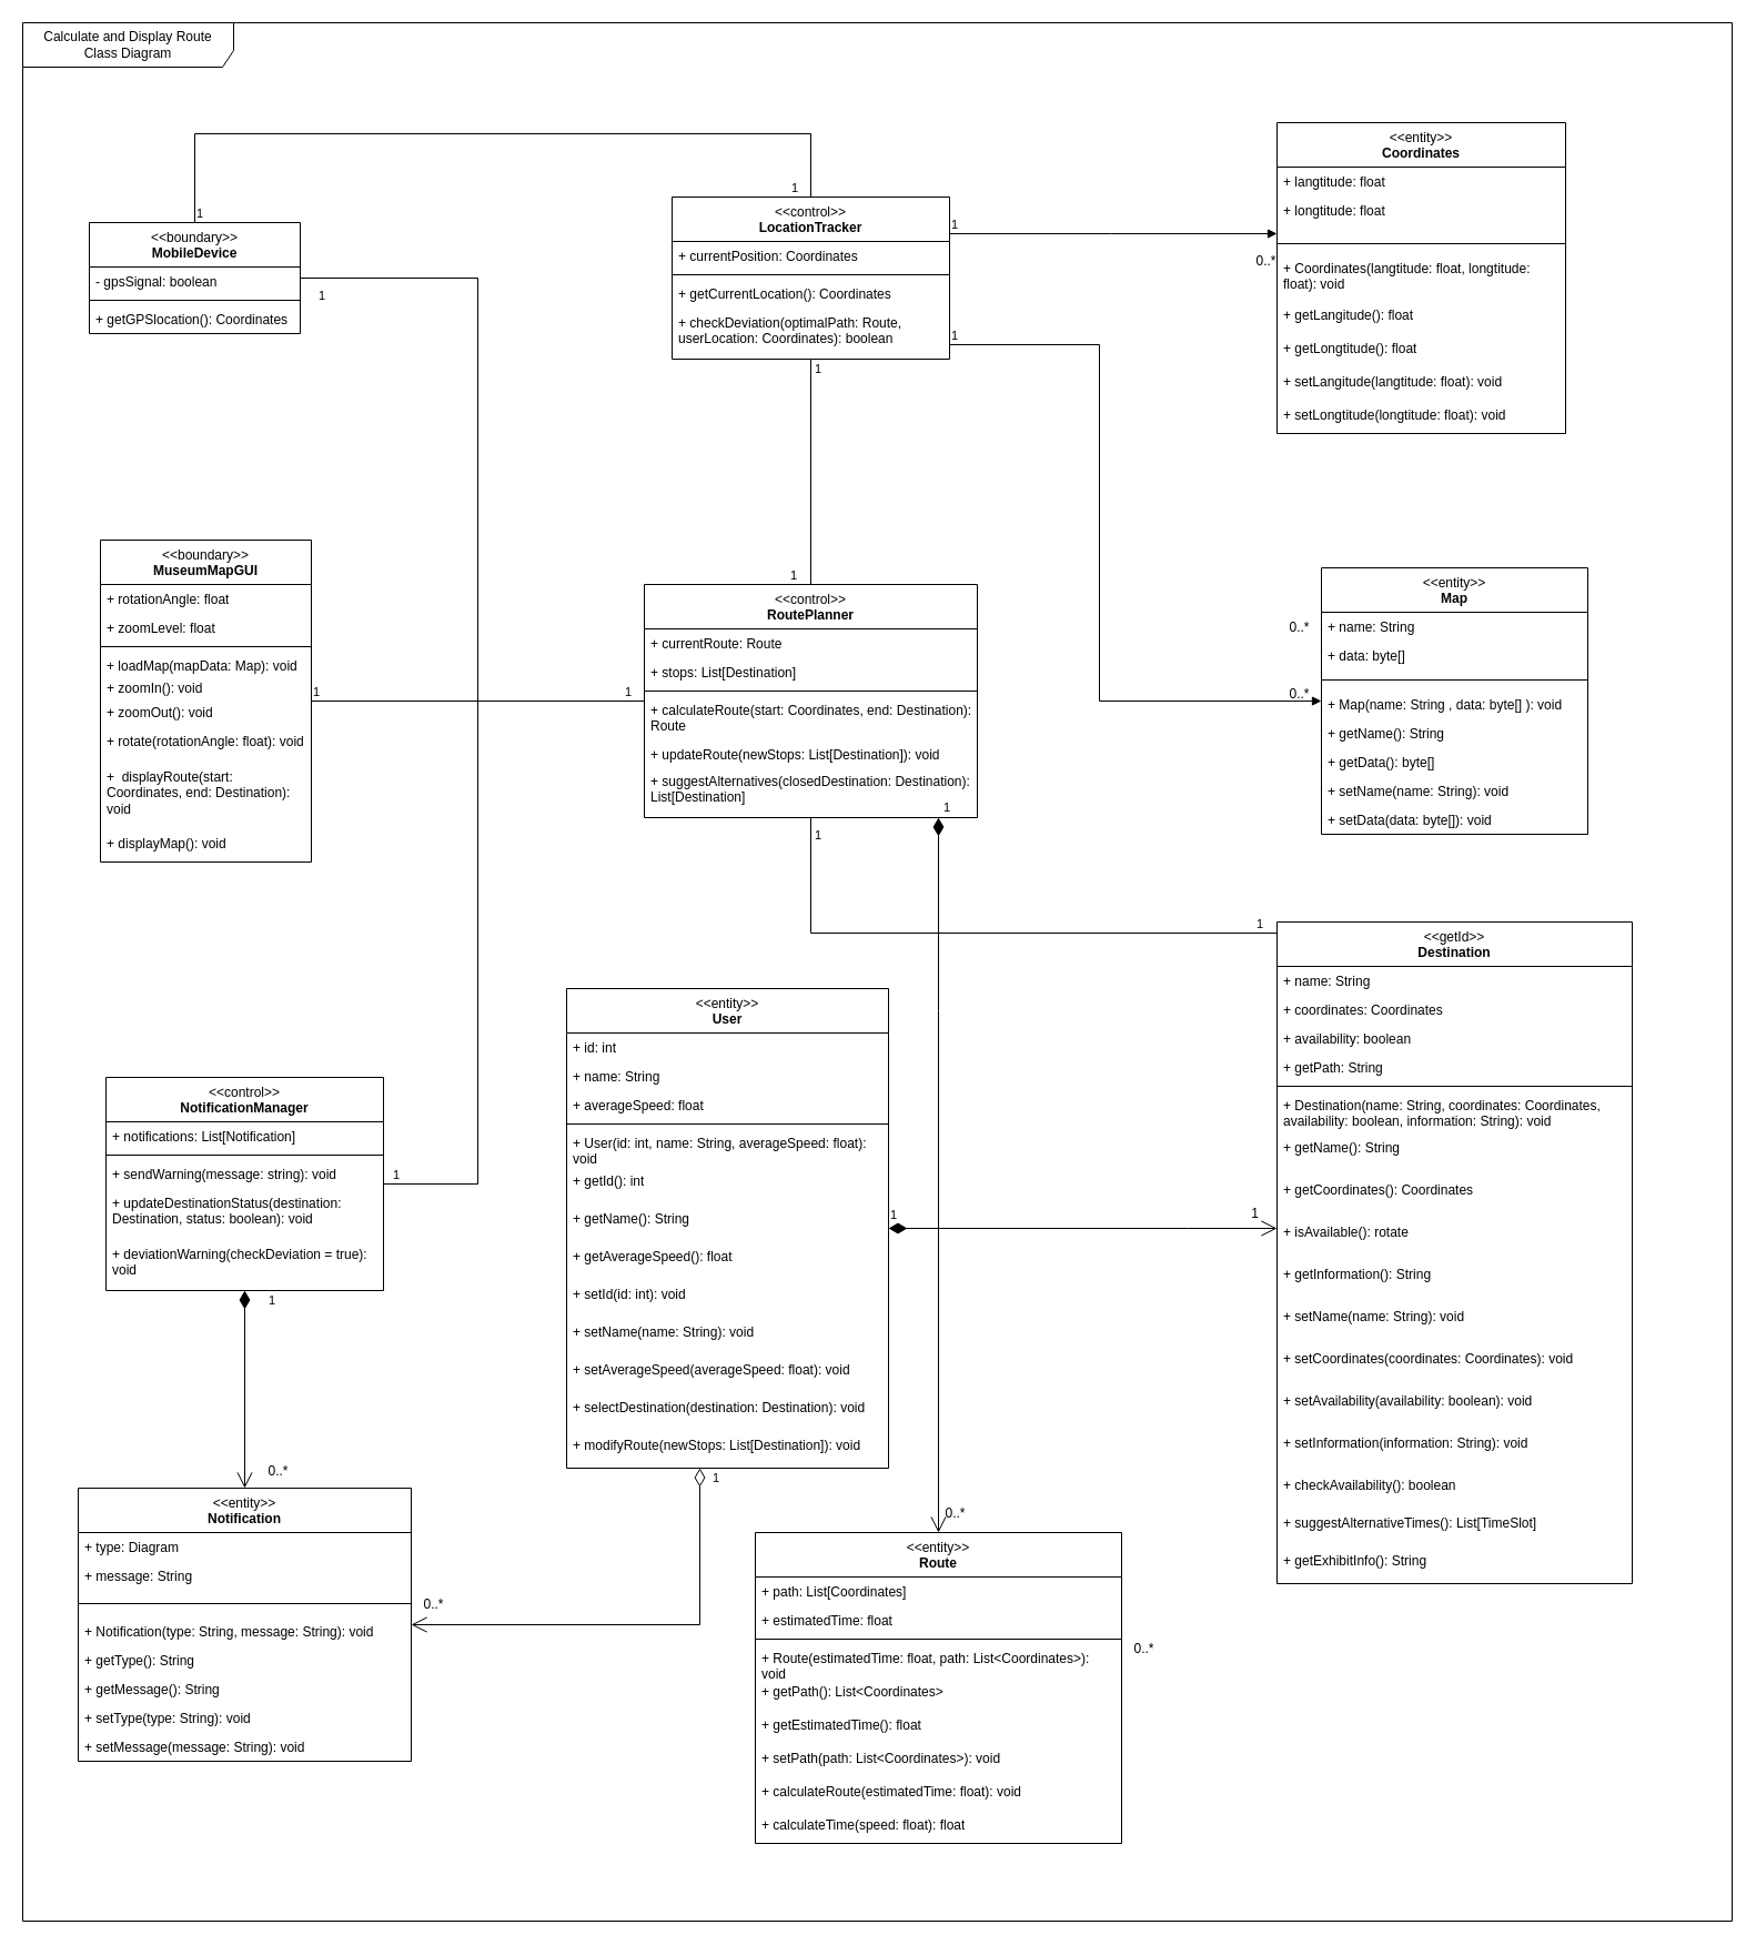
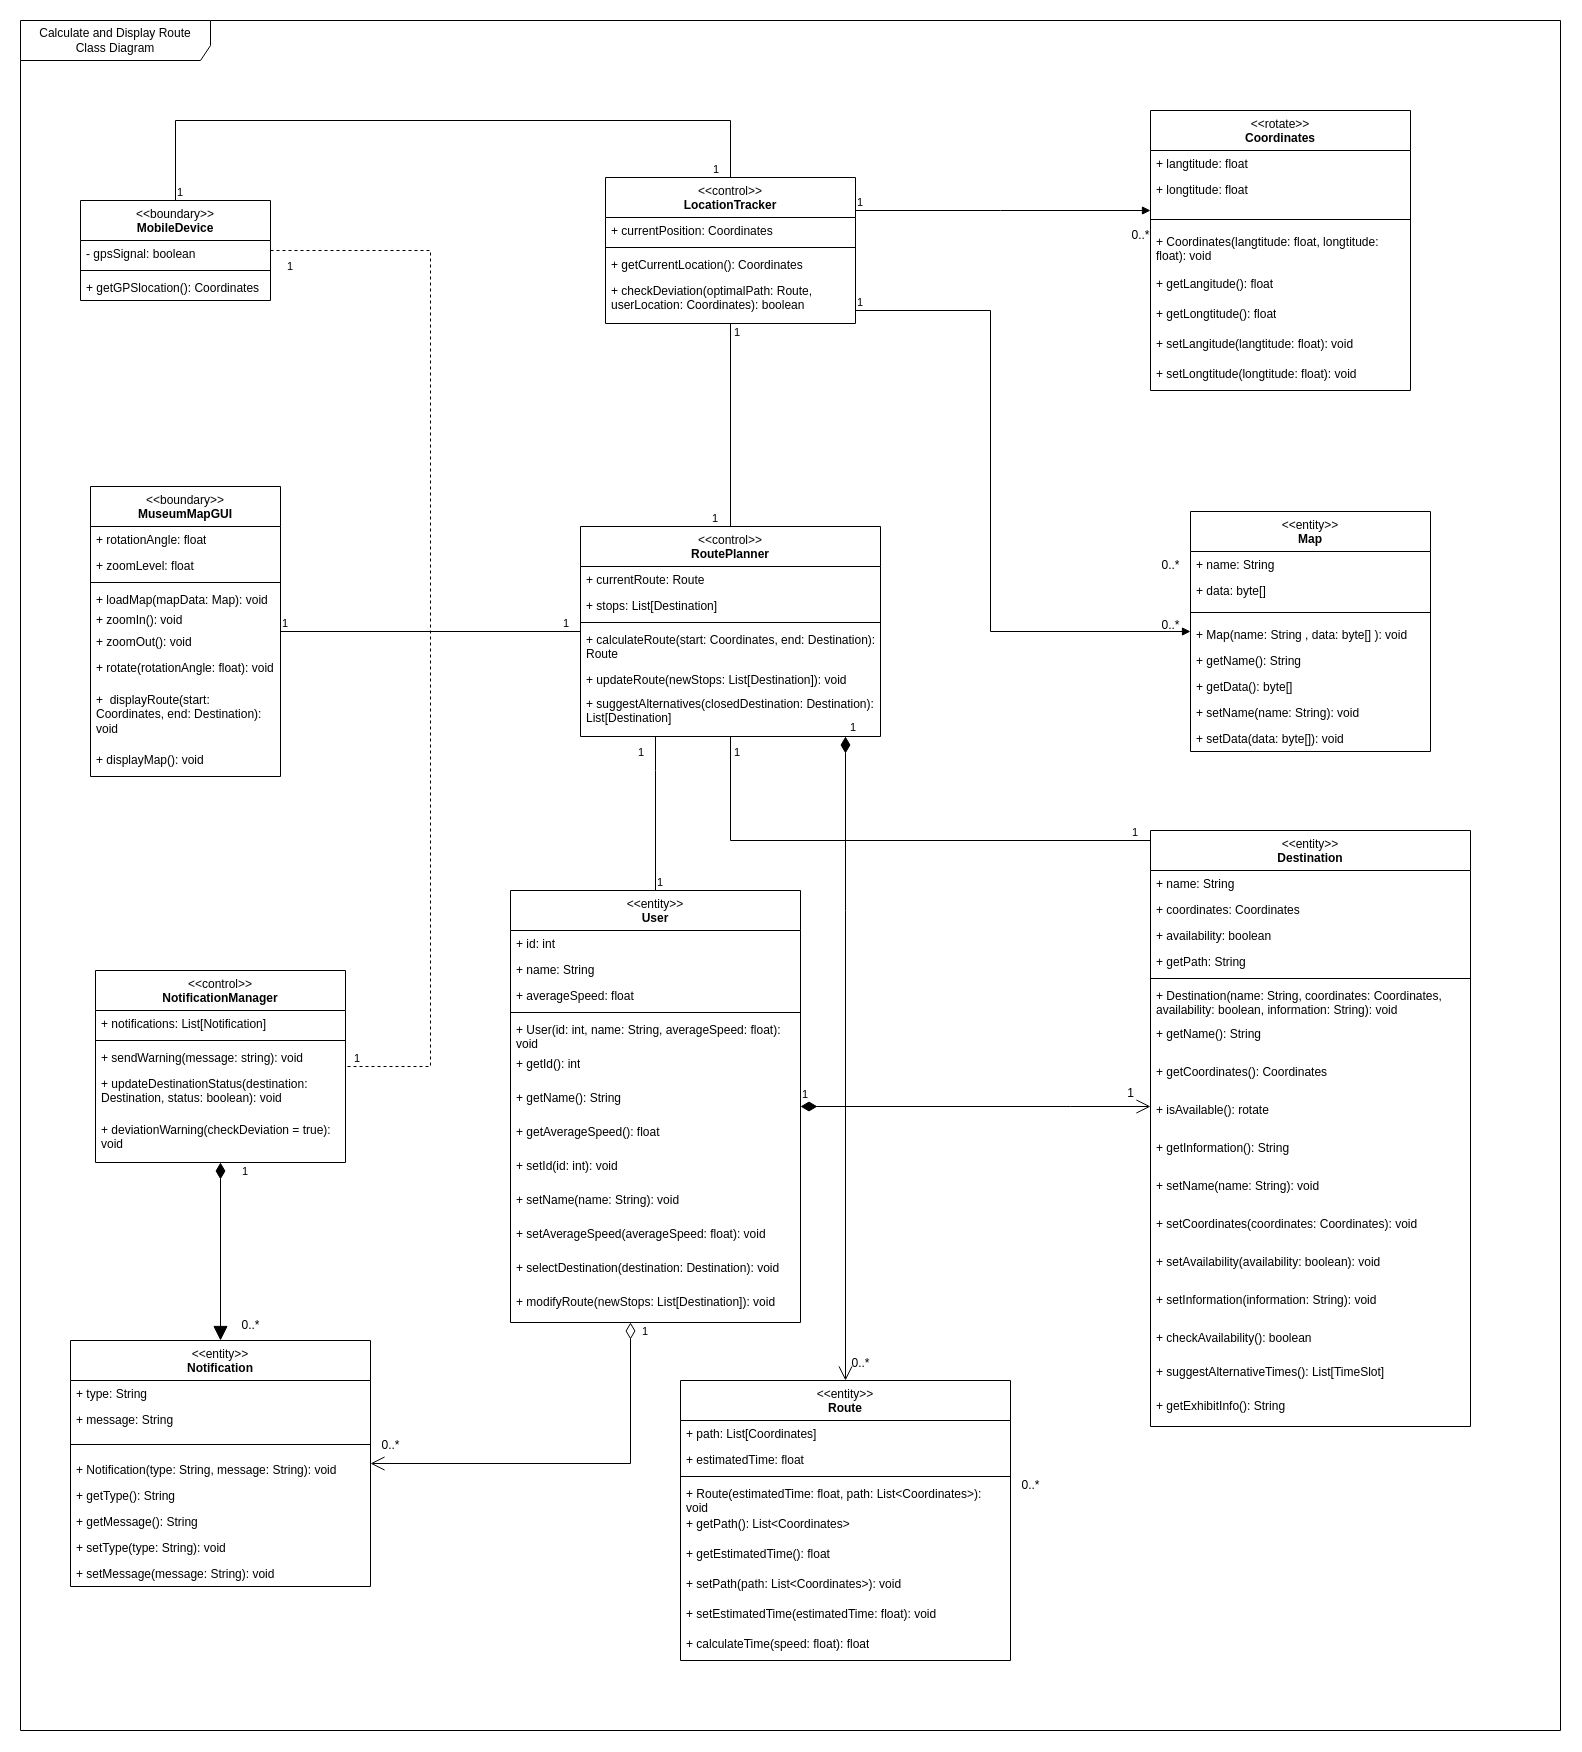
- <mxCell id="77" value="&lt;div&gt;&lt;span style=&quot;font-weight: normal;&quot;&gt;&amp;lt;&amp;lt;entity&amp;gt;&amp;gt;&lt;/span&gt;&lt;/div&gt;Coordinates" style="swimlane;fontStyle=1;align=center;verticalAlign=top;childLayout=stackLayout;horizontal=1;startSize=40;horizontalStack=0;resizeParent=1;resizeParentMax=0;resizeLast=0;collapsible=1;marginBottom=0;whiteSpace=wrap;html=1;" parent="1" vertex="1"><mxGeometry x="1150" y="110" width="260" height="280" as="geometry" /></mxCell>
+ <mxCell id="77" value="&lt;div&gt;&lt;span style=&quot;font-weight: normal;&quot;&gt;&amp;lt;&amp;lt;rotate&amp;gt;&amp;gt;&lt;/span&gt;&lt;/div&gt;Coordinates" style="swimlane;fontStyle=1;align=center;verticalAlign=top;childLayout=stackLayout;horizontal=1;startSize=40;horizontalStack=0;resizeParent=1;resizeParentMax=0;resizeLast=0;collapsible=1;marginBottom=0;whiteSpace=wrap;html=1;" parent="1" vertex="1"><mxGeometry x="1150" y="110" width="260" height="280" as="geometry" /></mxCell>
- <mxCell id="115" value="" style="endArrow=none;html=1;edgeStyle=orthogonalEdgeStyle;rounded=0;" edge="1" parent="1" source="13" target="66"><mxGeometry relative="1" as="geometry"><mxPoint x="270" y="641" as="sourcePoint" /><mxPoint x="590" y="641" as="targetPoint" /><Array as="points"><mxPoint x="430" y="250" /><mxPoint x="430" y="1066" /></Array></mxGeometry></mxCell>
+ <mxCell id="115" value="" style="endArrow=none;html=1;edgeStyle=orthogonalEdgeStyle;rounded=0;dashed=1;" edge="1" parent="1" source="13" target="66"><mxGeometry relative="1" as="geometry"><mxPoint x="270" y="641" as="sourcePoint" /><mxPoint x="590" y="641" as="targetPoint" /><Array as="points"><mxPoint x="430" y="250" /><mxPoint x="430" y="1066" /></Array></mxGeometry></mxCell>
+ <mxCell id="126" value="" style="endArrow=none;html=1;edgeStyle=orthogonalEdgeStyle;rounded=0;" edge="1" parent="1" source="17" target="59"><mxGeometry relative="1" as="geometry"><mxPoint x="290" y="641" as="sourcePoint" /><mxPoint x="590" y="641" as="targetPoint" /><Array as="points"><mxPoint x="655" y="770" /><mxPoint x="655" y="770" /></Array></mxGeometry></mxCell>
+ <mxCell id="127" value="1" style="edgeLabel;resizable=0;html=1;align=left;verticalAlign=bottom;" connectable="0" vertex="1" parent="126"><mxGeometry x="-1" relative="1" as="geometry" /></mxCell>
+ <mxCell id="128" value="1" style="edgeLabel;resizable=0;html=1;align=right;verticalAlign=bottom;" connectable="0" vertex="1" parent="126"><mxGeometry x="1" relative="1" as="geometry"><mxPoint x="-11" y="24" as="offset" /></mxGeometry></mxCell>
- <mxCell id="31" value="&lt;div&gt;&lt;span style=&quot;font-weight: normal;&quot;&gt;&amp;lt;&amp;lt;getId&amp;gt;&amp;gt;&lt;/span&gt;&lt;/div&gt;Destination" style="swimlane;fontStyle=1;align=center;verticalAlign=top;childLayout=stackLayout;horizontal=1;startSize=40;horizontalStack=0;resizeParent=1;resizeParentMax=0;resizeLast=0;collapsible=1;marginBottom=0;whiteSpace=wrap;html=1;" parent="1" vertex="1"><mxGeometry x="1150" y="830" width="320" height="596" as="geometry" /></mxCell>
+ <mxCell id="31" value="&lt;div&gt;&lt;span style=&quot;font-weight: normal;&quot;&gt;&amp;lt;&amp;lt;entity&amp;gt;&amp;gt;&lt;/span&gt;&lt;/div&gt;Destination" style="swimlane;fontStyle=1;align=center;verticalAlign=top;childLayout=stackLayout;horizontal=1;startSize=40;horizontalStack=0;resizeParent=1;resizeParentMax=0;resizeLast=0;collapsible=1;marginBottom=0;whiteSpace=wrap;html=1;" parent="1" vertex="1"><mxGeometry x="1150" y="830" width="320" height="596" as="geometry" /></mxCell>
- <mxCell id="113" value="1" style="endArrow=open;html=1;endSize=12;startArrow=diamondThin;startSize=14;startFill=1;edgeStyle=orthogonalEdgeStyle;align=left;verticalAlign=bottom;rounded=0;" edge="1" parent="1" source="66" target="95"><mxGeometry x="-0.798" y="20" relative="1" as="geometry"><mxPoint x="335" y="1226" as="sourcePoint" /><mxPoint x="210" y="1470" as="targetPoint" /><Array as="points" /><mxPoint as="offset" /></mxGeometry></mxCell>
+ <mxCell id="113" value="1" style="endArrow=block;html=1;endSize=12;startArrow=diamondThin;startSize=14;startFill=1;edgeStyle=orthogonalEdgeStyle;align=left;verticalAlign=bottom;rounded=0;" edge="1" parent="1" source="66" target="95"><mxGeometry x="-0.798" y="20" relative="1" as="geometry"><mxPoint x="335" y="1226" as="sourcePoint" /><mxPoint x="210" y="1470" as="targetPoint" /><Array as="points" /><mxPoint as="offset" /></mxGeometry></mxCell>
- <mxCell id="96" value="+ type: Diagram" style="text;strokeColor=none;fillColor=none;align=left;verticalAlign=top;spacingLeft=4;spacingRight=4;overflow=hidden;rotatable=0;points=[[0,0.5],[1,0.5]];portConstraint=eastwest;whiteSpace=wrap;html=1;" parent="95" vertex="1"><mxGeometry y="40" width="300" height="26" as="geometry" /></mxCell>
+ <mxCell id="96" value="+ type: String" style="text;strokeColor=none;fillColor=none;align=left;verticalAlign=top;spacingLeft=4;spacingRight=4;overflow=hidden;rotatable=0;points=[[0,0.5],[1,0.5]];portConstraint=eastwest;whiteSpace=wrap;html=1;" parent="95" vertex="1"><mxGeometry y="40" width="300" height="26" as="geometry" /></mxCell>
- <mxCell id="57" value="+ calculateRoute(estimatedTime: float): void" style="text;strokeColor=none;fillColor=none;align=left;verticalAlign=top;spacingLeft=4;spacingRight=4;overflow=hidden;rotatable=0;points=[[0,0.5],[1,0.5]];portConstraint=eastwest;whiteSpace=wrap;html=1;" parent="49" vertex="1"><mxGeometry y="220" width="330" height="30" as="geometry" /></mxCell>
+ <mxCell id="57" value="+ setEstimatedTime(estimatedTime: float): void" style="text;strokeColor=none;fillColor=none;align=left;verticalAlign=top;spacingLeft=4;spacingRight=4;overflow=hidden;rotatable=0;points=[[0,0.5],[1,0.5]];portConstraint=eastwest;whiteSpace=wrap;html=1;" parent="49" vertex="1"><mxGeometry y="220" width="330" height="30" as="geometry" /></mxCell>
